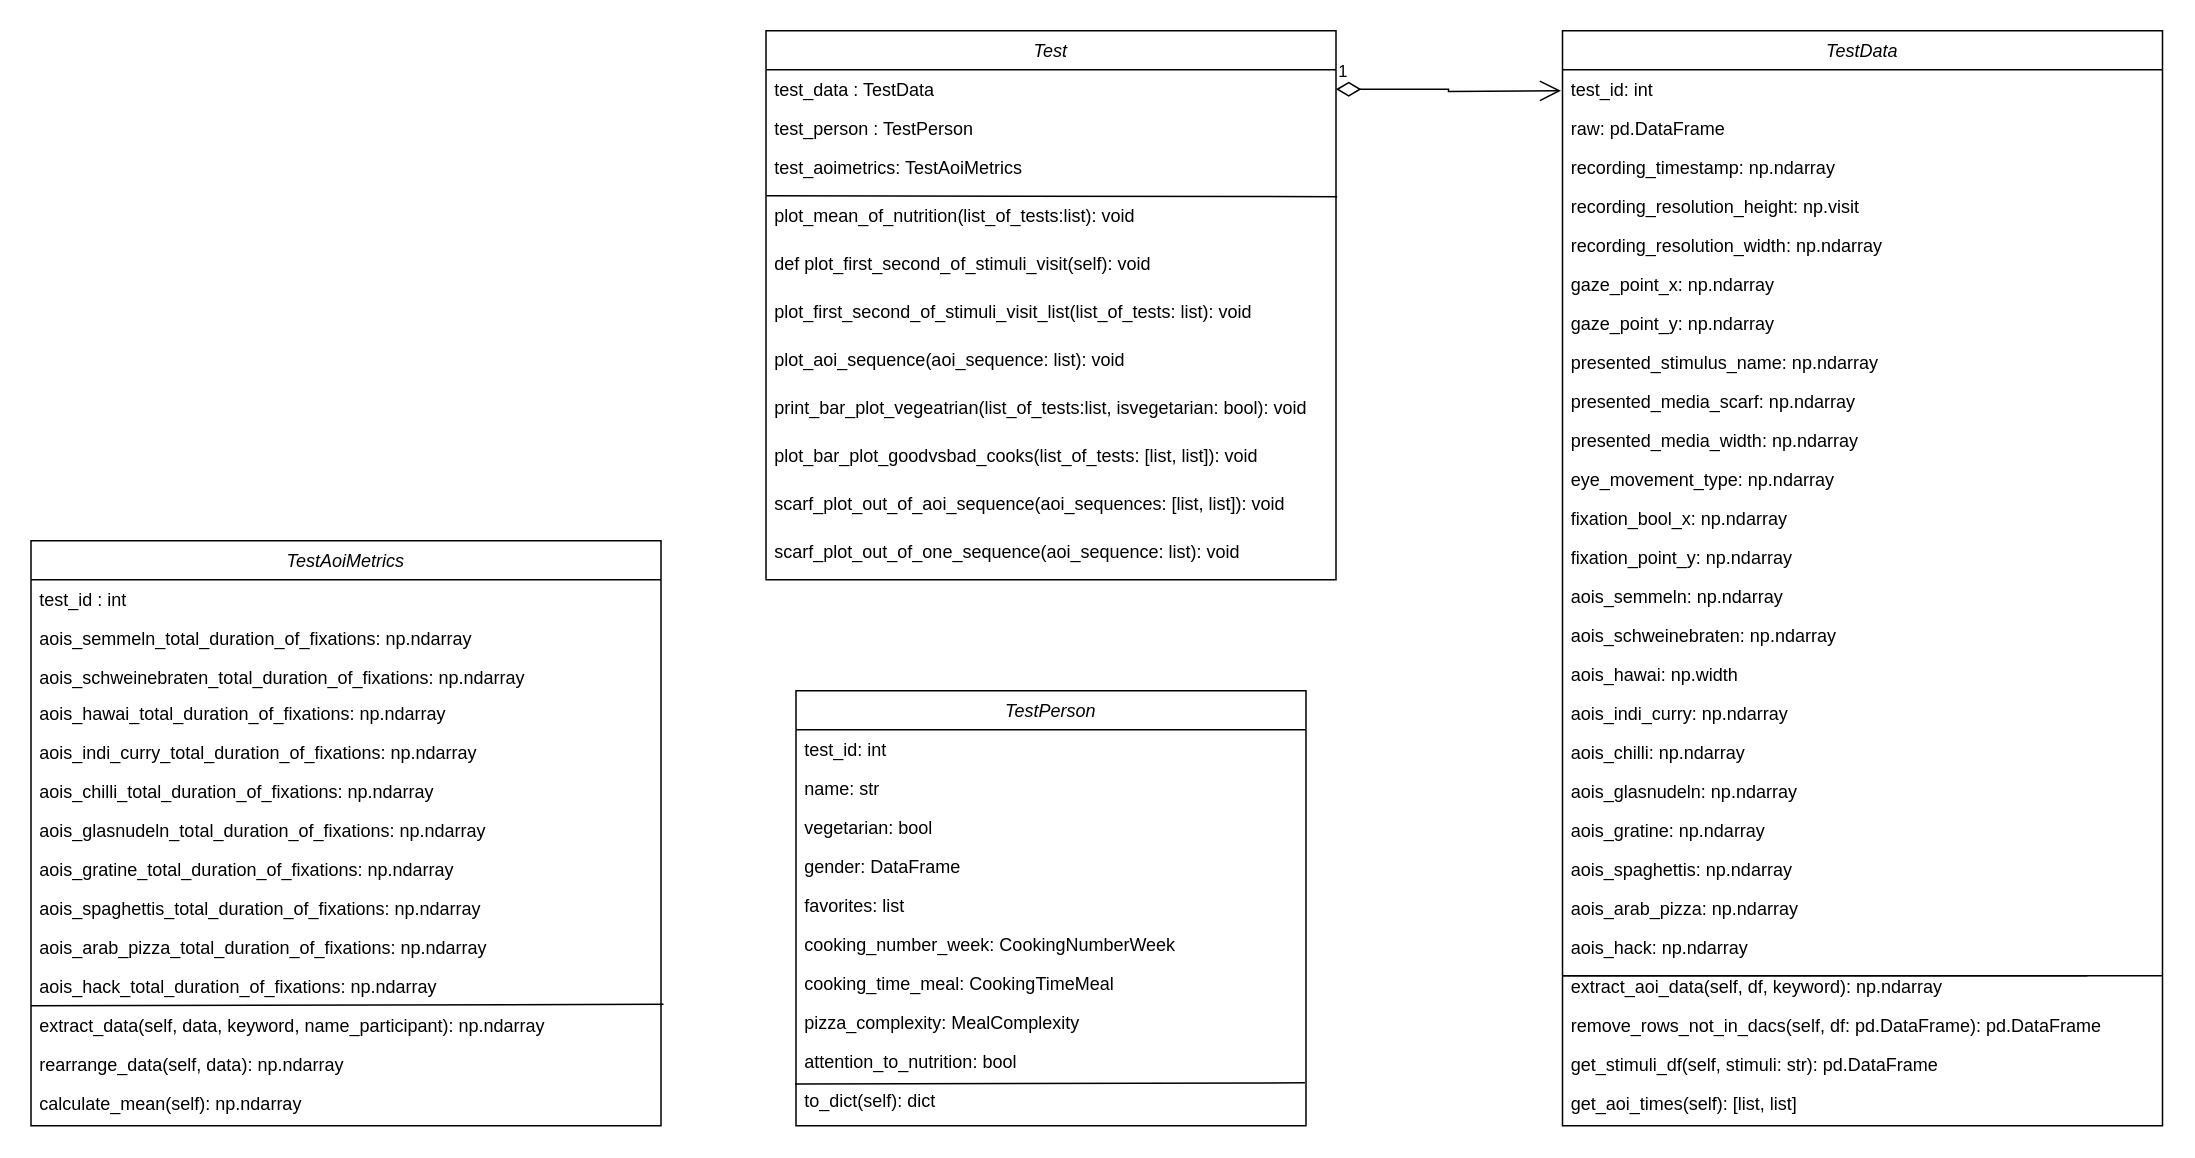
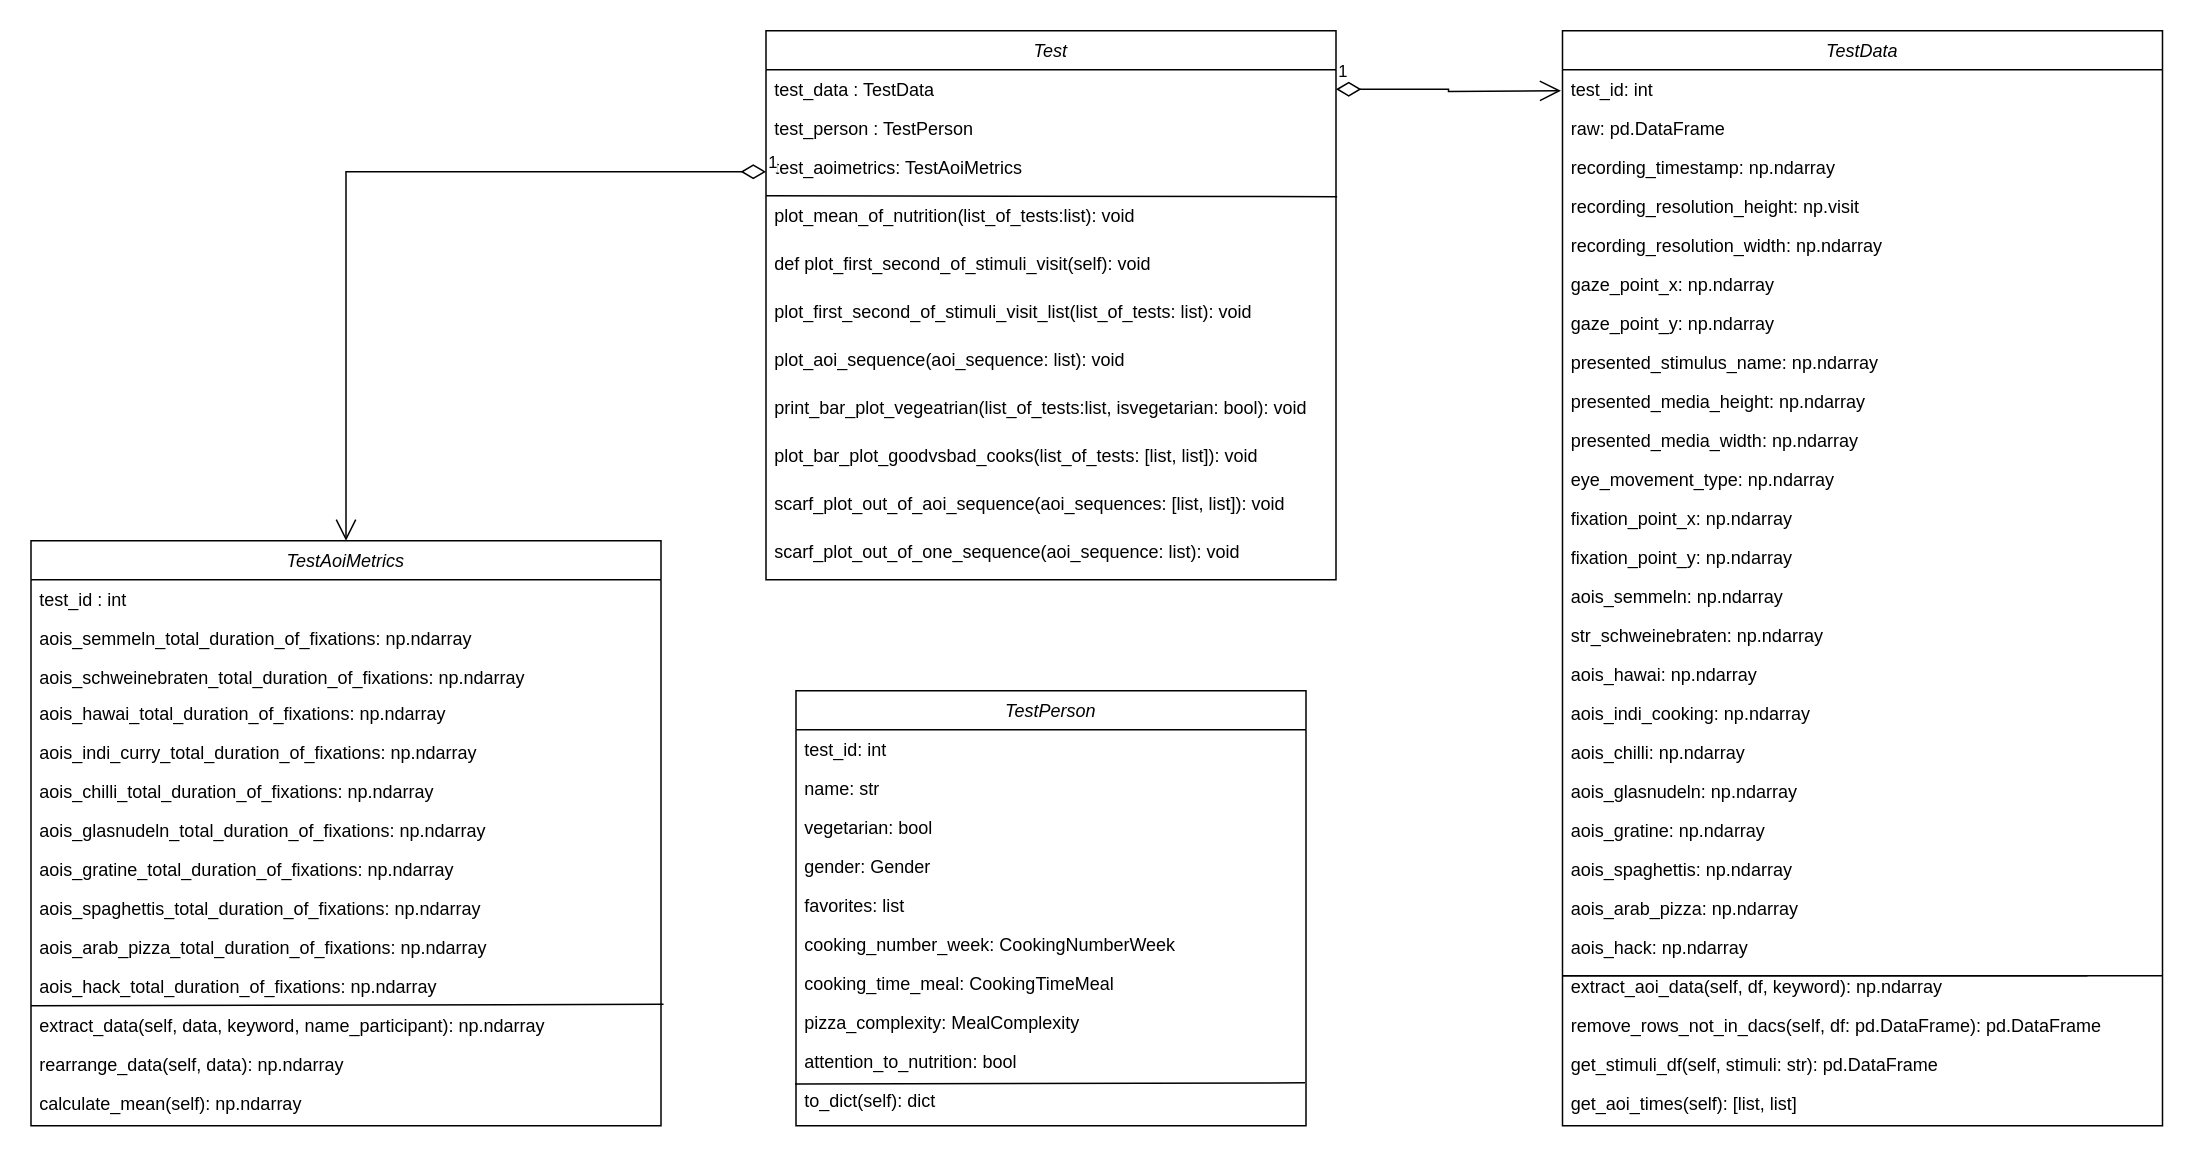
+ <mxCell id="74" value="1" style="endArrow=open;html=1;endSize=12;startArrow=diamondThin;startSize=14;startFill=0;edgeStyle=orthogonalEdgeStyle;align=left;verticalAlign=bottom;rounded=0;entryX=0.5;entryY=0;entryDx=0;entryDy=0;exitX=0;exitY=0.5;exitDx=0;exitDy=0;" edge="1" parent="1" source="49" target="58"><mxGeometry x="-1" y="3" relative="1" as="geometry"><mxPoint x="60" y="240" as="sourcePoint" /><mxPoint x="220" y="240" as="targetPoint" /><Array as="points"><mxPoint x="230" y="114" /></Array></mxGeometry></mxCell>
- <mxCell id="23" value="presented_media_scarf: np.ndarray" style="text;align=left;verticalAlign=top;spacingLeft=4;spacingRight=4;overflow=hidden;rotatable=0;points=[[0,0.5],[1,0.5]];portConstraint=eastwest;" vertex="1" parent="14"><mxGeometry y="234" width="400" height="26" as="geometry" /></mxCell>
+ <mxCell id="23" value="presented_media_height: np.ndarray" style="text;align=left;verticalAlign=top;spacingLeft=4;spacingRight=4;overflow=hidden;rotatable=0;points=[[0,0.5],[1,0.5]];portConstraint=eastwest;" vertex="1" parent="14"><mxGeometry y="234" width="400" height="26" as="geometry" /></mxCell>
- <mxCell id="26" value="fixation_bool_x: np.ndarray" style="text;align=left;verticalAlign=top;spacingLeft=4;spacingRight=4;overflow=hidden;rotatable=0;points=[[0,0.5],[1,0.5]];portConstraint=eastwest;" vertex="1" parent="14"><mxGeometry y="312" width="400" height="26" as="geometry" /></mxCell>
+ <mxCell id="26" value="fixation_point_x: np.ndarray" style="text;align=left;verticalAlign=top;spacingLeft=4;spacingRight=4;overflow=hidden;rotatable=0;points=[[0,0.5],[1,0.5]];portConstraint=eastwest;" vertex="1" parent="14"><mxGeometry y="312" width="400" height="26" as="geometry" /></mxCell>
- <mxCell id="29" value="aois_schweinebraten: np.ndarray" style="text;align=left;verticalAlign=top;spacingLeft=4;spacingRight=4;overflow=hidden;rotatable=0;points=[[0,0.5],[1,0.5]];portConstraint=eastwest;" vertex="1" parent="14"><mxGeometry y="390" width="400" height="26" as="geometry" /></mxCell>
+ <mxCell id="29" value="str_schweinebraten: np.ndarray" style="text;align=left;verticalAlign=top;spacingLeft=4;spacingRight=4;overflow=hidden;rotatable=0;points=[[0,0.5],[1,0.5]];portConstraint=eastwest;" vertex="1" parent="14"><mxGeometry y="390" width="400" height="26" as="geometry" /></mxCell>
- <mxCell id="30" value="aois_hawai: np.width" style="text;align=left;verticalAlign=top;spacingLeft=4;spacingRight=4;overflow=hidden;rotatable=0;points=[[0,0.5],[1,0.5]];portConstraint=eastwest;" vertex="1" parent="14"><mxGeometry y="416" width="400" height="26" as="geometry" /></mxCell>
+ <mxCell id="30" value="aois_hawai: np.ndarray" style="text;align=left;verticalAlign=top;spacingLeft=4;spacingRight=4;overflow=hidden;rotatable=0;points=[[0,0.5],[1,0.5]];portConstraint=eastwest;" vertex="1" parent="14"><mxGeometry y="416" width="400" height="26" as="geometry" /></mxCell>
- <mxCell id="31" value="aois_indi_curry: np.ndarray" style="text;align=left;verticalAlign=top;spacingLeft=4;spacingRight=4;overflow=hidden;rotatable=0;points=[[0,0.5],[1,0.5]];portConstraint=eastwest;" vertex="1" parent="14"><mxGeometry y="442" width="400" height="26" as="geometry" /></mxCell>
+ <mxCell id="31" value="aois_indi_cooking: np.ndarray" style="text;align=left;verticalAlign=top;spacingLeft=4;spacingRight=4;overflow=hidden;rotatable=0;points=[[0,0.5],[1,0.5]];portConstraint=eastwest;" vertex="1" parent="14"><mxGeometry y="442" width="400" height="26" as="geometry" /></mxCell>
- <mxCell id="6" value="gender: DataFrame" style="text;align=left;verticalAlign=top;spacingLeft=4;spacingRight=4;overflow=hidden;rotatable=0;points=[[0,0.5],[1,0.5]];portConstraint=eastwest;" parent="2" vertex="1"><mxGeometry y="104" width="340" height="26" as="geometry" /></mxCell>
+ <mxCell id="6" value="gender: Gender" style="text;align=left;verticalAlign=top;spacingLeft=4;spacingRight=4;overflow=hidden;rotatable=0;points=[[0,0.5],[1,0.5]];portConstraint=eastwest;" parent="2" vertex="1"><mxGeometry y="104" width="340" height="26" as="geometry" /></mxCell>
